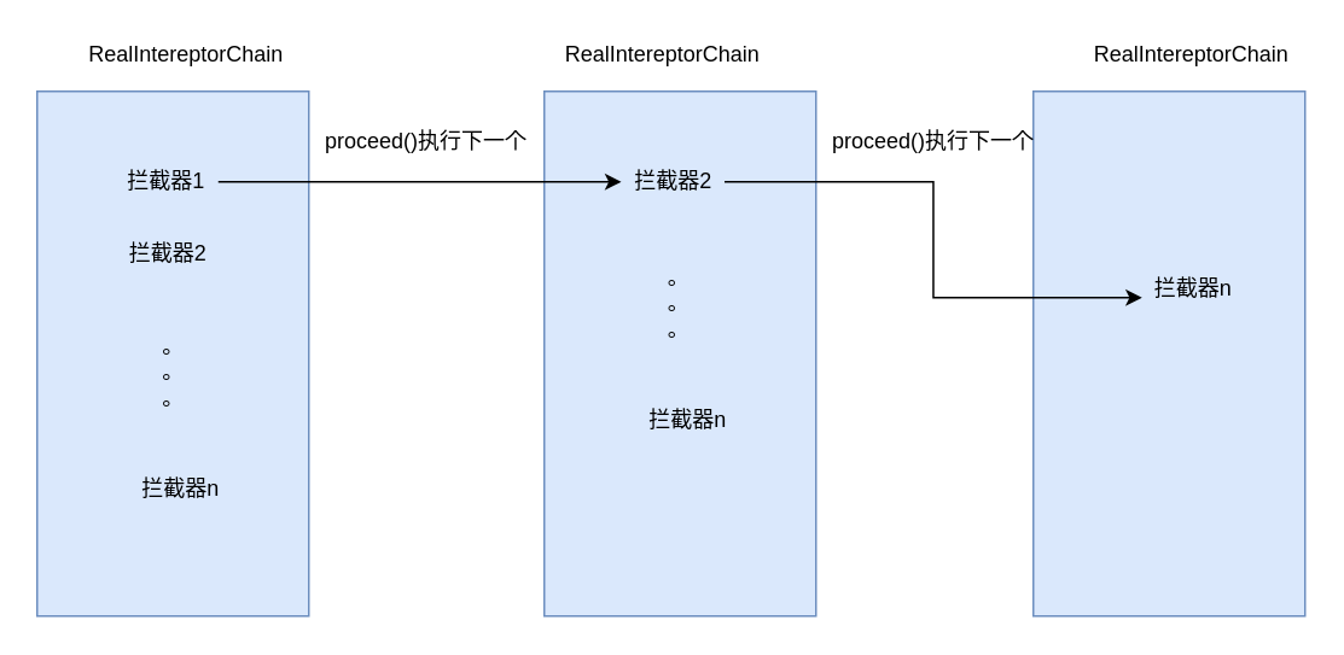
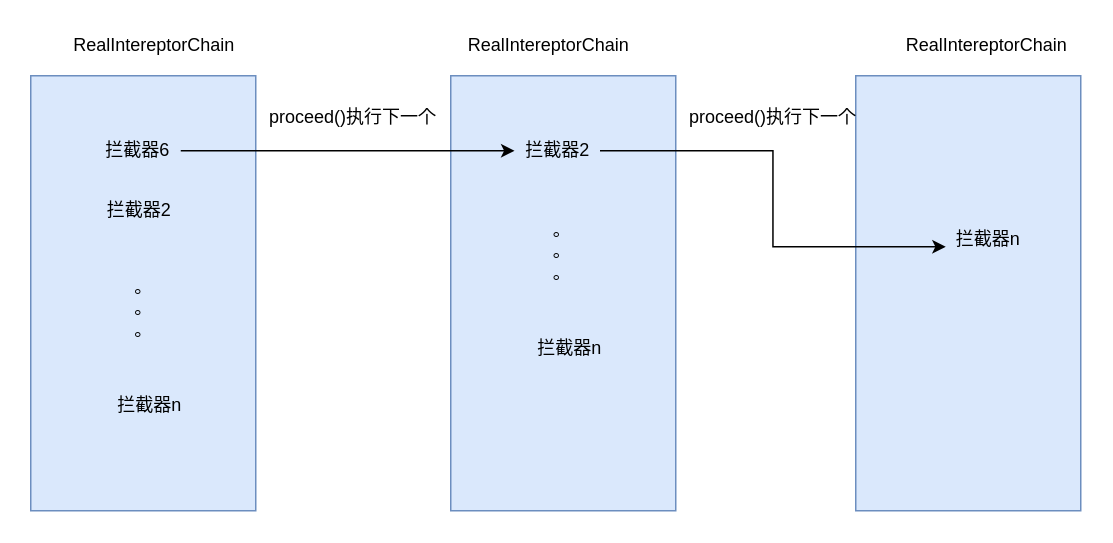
- <mxCell id="9" value="拦截器1" style="text;html=1;strokeColor=none;fillColor=none;align=center;verticalAlign=middle;whiteSpace=wrap;rounded=0;" vertex="1" parent="1"><mxGeometry x="63" y="90" width="57" height="20" as="geometry" /></mxCell>
+ <mxCell id="9" value="拦截器6" style="text;html=1;strokeColor=none;fillColor=none;align=center;verticalAlign=middle;whiteSpace=wrap;rounded=0;" vertex="1" parent="1"><mxGeometry x="63" y="90" width="57" height="20" as="geometry" /></mxCell>
